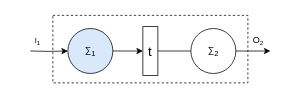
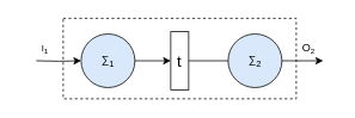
- <mxCell id="8" value="∑&lt;sub&gt;2&lt;/sub&gt;" style="ellipse;whiteSpace=wrap;html=1;aspect=fixed;" vertex="1" parent="1"><mxGeometry x="254" y="37.5" width="60" height="60" as="geometry" /></mxCell>
+ <mxCell id="8" value="∑&lt;sub&gt;2&lt;/sub&gt;" style="ellipse;whiteSpace=wrap;html=1;aspect=fixed;fillColor=#dae8fc;" vertex="1" parent="1"><mxGeometry x="254" y="37.5" width="60" height="60" as="geometry" /></mxCell>
